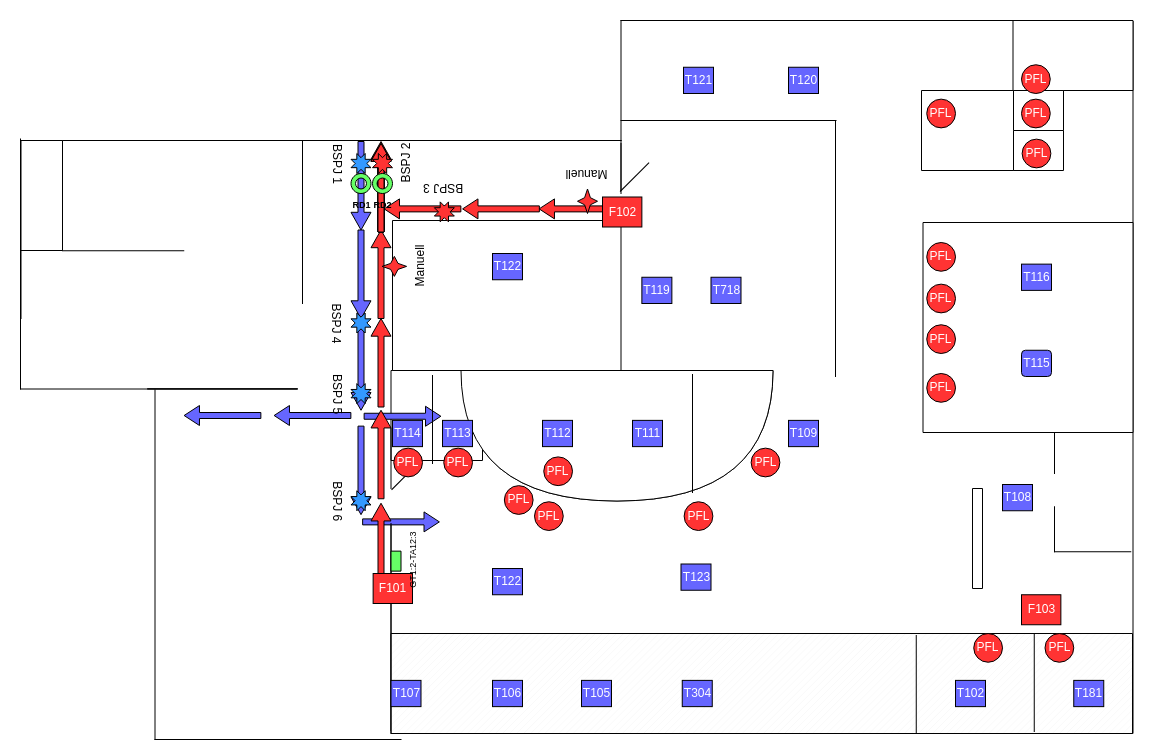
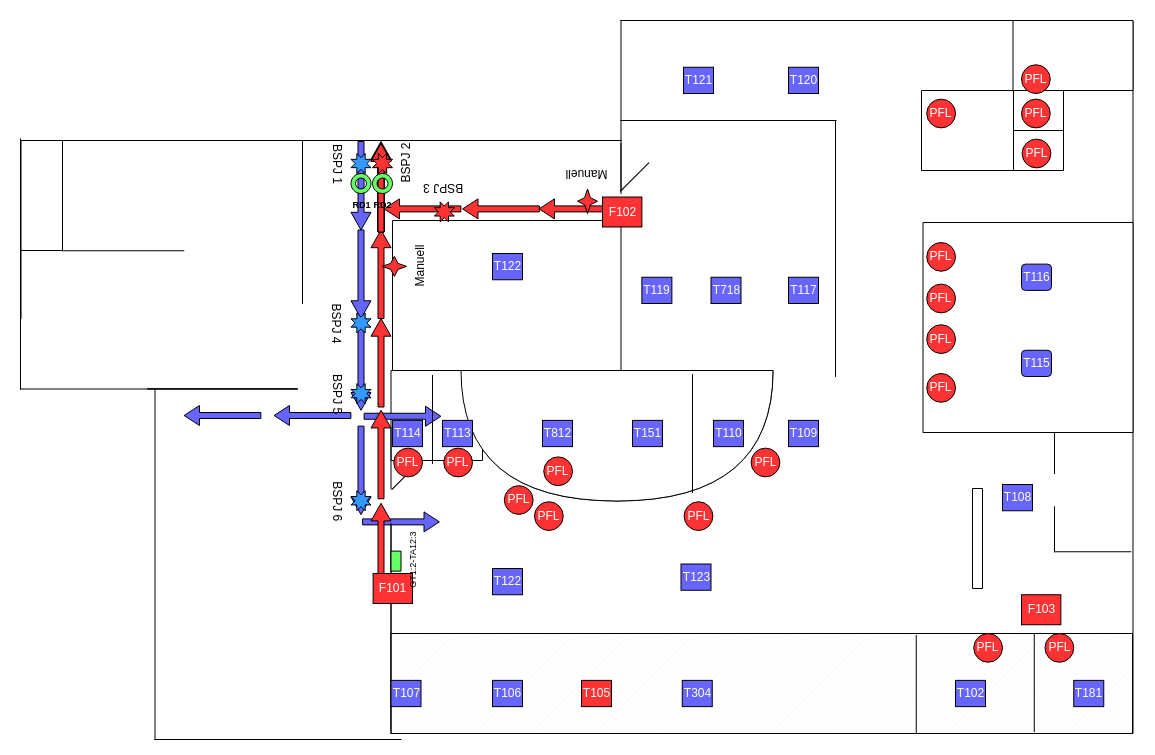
- <mxCell id="76" value="&lt;font color=&quot;#ffffff&quot;&gt;T116&lt;/font&gt;" style="html=1;fillColor=#6666FF;" vertex="1" parent="1"><mxGeometry x="1021" y="263.63" width="30" height="26.25" as="geometry" /></mxCell>
+ <mxCell id="76" value="&lt;font color=&quot;#ffffff&quot;&gt;T116&lt;/font&gt;" style="html=1;fillColor=#6666FF;rounded=1;" vertex="1" parent="1"><mxGeometry x="1021" y="263.63" width="30" height="26.25" as="geometry" /></mxCell>
+ <mxCell id="75" value="&lt;font color=&quot;#ffffff&quot;&gt;T117&lt;/font&gt;" style="html=1;fillColor=#6666FF;" vertex="1" parent="1"><mxGeometry x="788" y="276.75" width="30" height="26.25" as="geometry" /></mxCell>
- <mxCell id="60" value="&lt;font color=&quot;#ffffff&quot;&gt;T112&lt;/font&gt;" style="html=1;fillColor=#6666FF;" vertex="1" parent="1"><mxGeometry x="542" y="419.87" width="30" height="26.25" as="geometry" /></mxCell>
+ <mxCell id="60" value="&lt;font color=&quot;#ffffff&quot;&gt;T812&lt;/font&gt;" style="html=1;fillColor=#6666FF;" vertex="1" parent="1"><mxGeometry x="542" y="419.87" width="30" height="26.25" as="geometry" /></mxCell>
- <mxCell id="61" value="&lt;font color=&quot;#ffffff&quot;&gt;T111&lt;/font&gt;" style="html=1;fillColor=#6666FF;" vertex="1" parent="1"><mxGeometry x="632" y="419.87" width="30" height="26.25" as="geometry" /></mxCell>
+ <mxCell id="61" value="&lt;font color=&quot;#ffffff&quot;&gt;T151&lt;/font&gt;" style="html=1;fillColor=#6666FF;" vertex="1" parent="1"><mxGeometry x="632" y="419.87" width="30" height="26.25" as="geometry" /></mxCell>
+ <mxCell id="62" value="&lt;font color=&quot;#ffffff&quot;&gt;T110&lt;/font&gt;" style="html=1;fillColor=#6666FF;" vertex="1" parent="1"><mxGeometry x="713" y="419.88" width="30" height="26.25" as="geometry" /></mxCell>
- <mxCell id="67" value="&lt;font color=&quot;#ffffff&quot;&gt;T105&lt;/font&gt;" style="html=1;fillColor=#6666FF;" vertex="1" parent="1"><mxGeometry x="581" y="679.88" width="30" height="26.25" as="geometry" /></mxCell>
+ <mxCell id="67" value="&lt;font color=&quot;#ffffff&quot;&gt;T105&lt;/font&gt;" style="html=1;fillColor=#ff3333;" vertex="1" parent="1"><mxGeometry x="581" y="679.88" width="30" height="26.25" as="geometry" /></mxCell>
